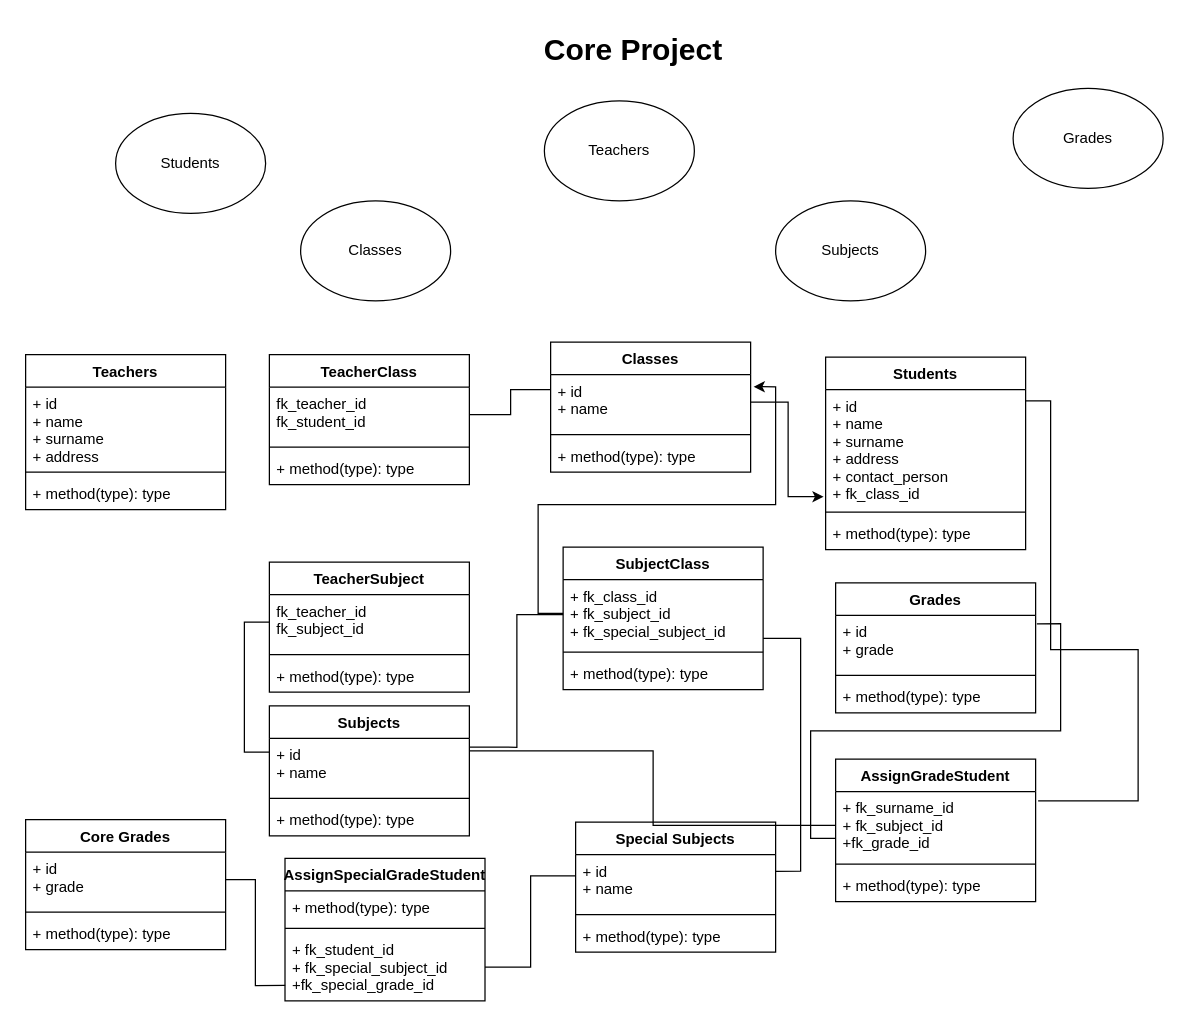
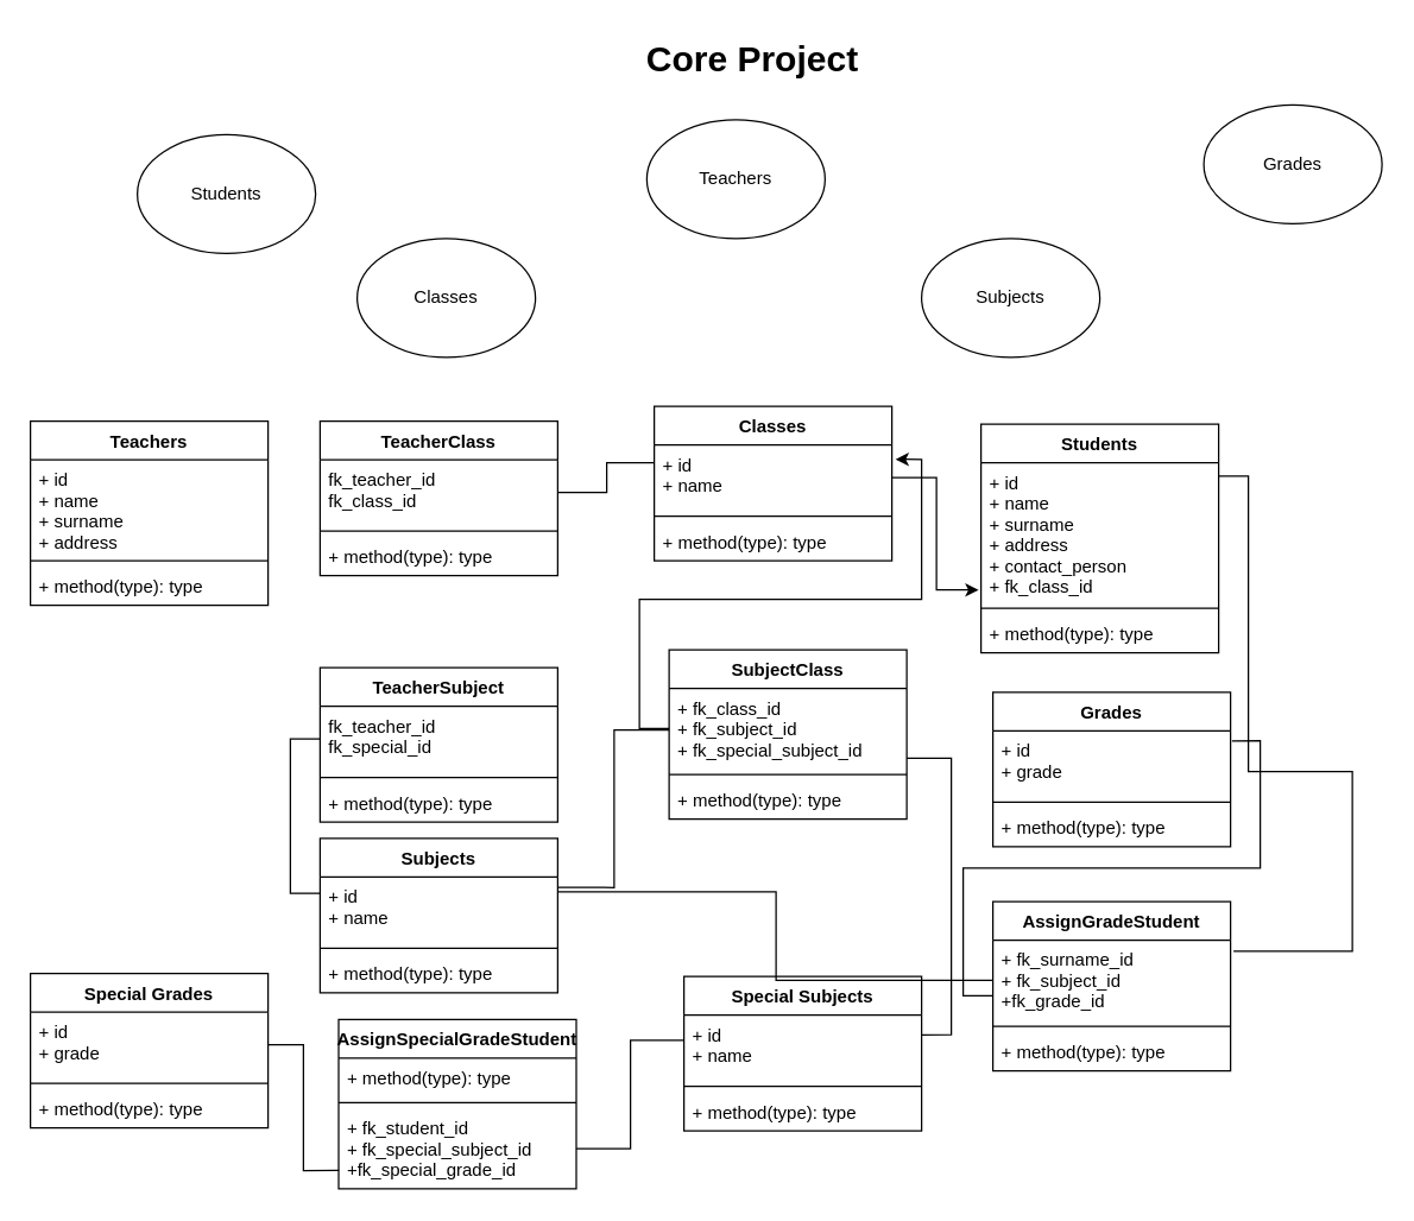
- <mxCell id="34" value="fk_teacher_id&#10;fk_student_id&#10;" style="text;strokeColor=none;fillColor=none;align=left;verticalAlign=top;spacingLeft=4;spacingRight=4;overflow=hidden;rotatable=0;points=[[0,0.5],[1,0.5]];portConstraint=eastwest;" vertex="1" parent="33"><mxGeometry y="26" width="160" height="44" as="geometry" /></mxCell>
+ <mxCell id="34" value="fk_teacher_id&#10;fk_class_id&#10;" style="text;strokeColor=none;fillColor=none;align=left;verticalAlign=top;spacingLeft=4;spacingRight=4;overflow=hidden;rotatable=0;points=[[0,0.5],[1,0.5]];portConstraint=eastwest;" vertex="1" parent="33"><mxGeometry y="26" width="160" height="44" as="geometry" /></mxCell>
- <mxCell id="38" value="fk_teacher_id&#10;fk_subject_id&#10;" style="text;strokeColor=none;fillColor=none;align=left;verticalAlign=top;spacingLeft=4;spacingRight=4;overflow=hidden;rotatable=0;points=[[0,0.5],[1,0.5]];portConstraint=eastwest;" vertex="1" parent="37"><mxGeometry y="26" width="160" height="44" as="geometry" /></mxCell>
+ <mxCell id="38" value="fk_teacher_id&#10;fk_special_id&#10;" style="text;strokeColor=none;fillColor=none;align=left;verticalAlign=top;spacingLeft=4;spacingRight=4;overflow=hidden;rotatable=0;points=[[0,0.5],[1,0.5]];portConstraint=eastwest;" vertex="1" parent="37"><mxGeometry y="26" width="160" height="44" as="geometry" /></mxCell>
- <mxCell id="29" value="Core Grades" style="swimlane;fontStyle=1;align=center;verticalAlign=top;childLayout=stackLayout;horizontal=1;startSize=26;horizontalStack=0;resizeParent=1;resizeParentMax=0;resizeLast=0;collapsible=1;marginBottom=0;" vertex="1" parent="1"><mxGeometry x="20" y="655" width="160" height="104" as="geometry" /></mxCell>
+ <mxCell id="29" value="Special Grades" style="swimlane;fontStyle=1;align=center;verticalAlign=top;childLayout=stackLayout;horizontal=1;startSize=26;horizontalStack=0;resizeParent=1;resizeParentMax=0;resizeLast=0;collapsible=1;marginBottom=0;" vertex="1" parent="1"><mxGeometry x="20" y="655" width="160" height="104" as="geometry" /></mxCell>
